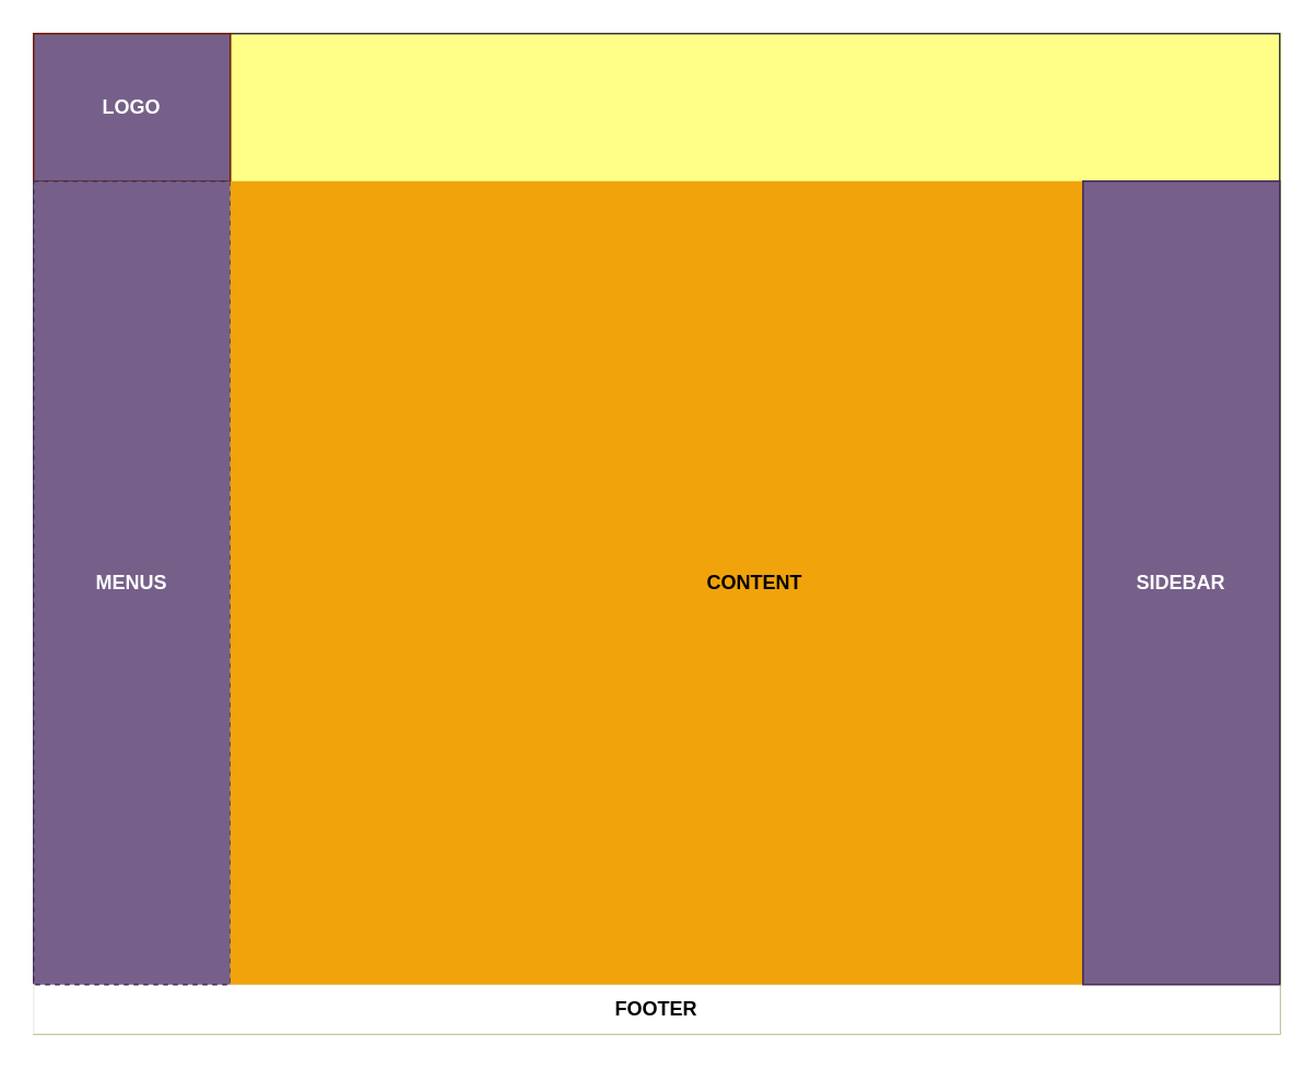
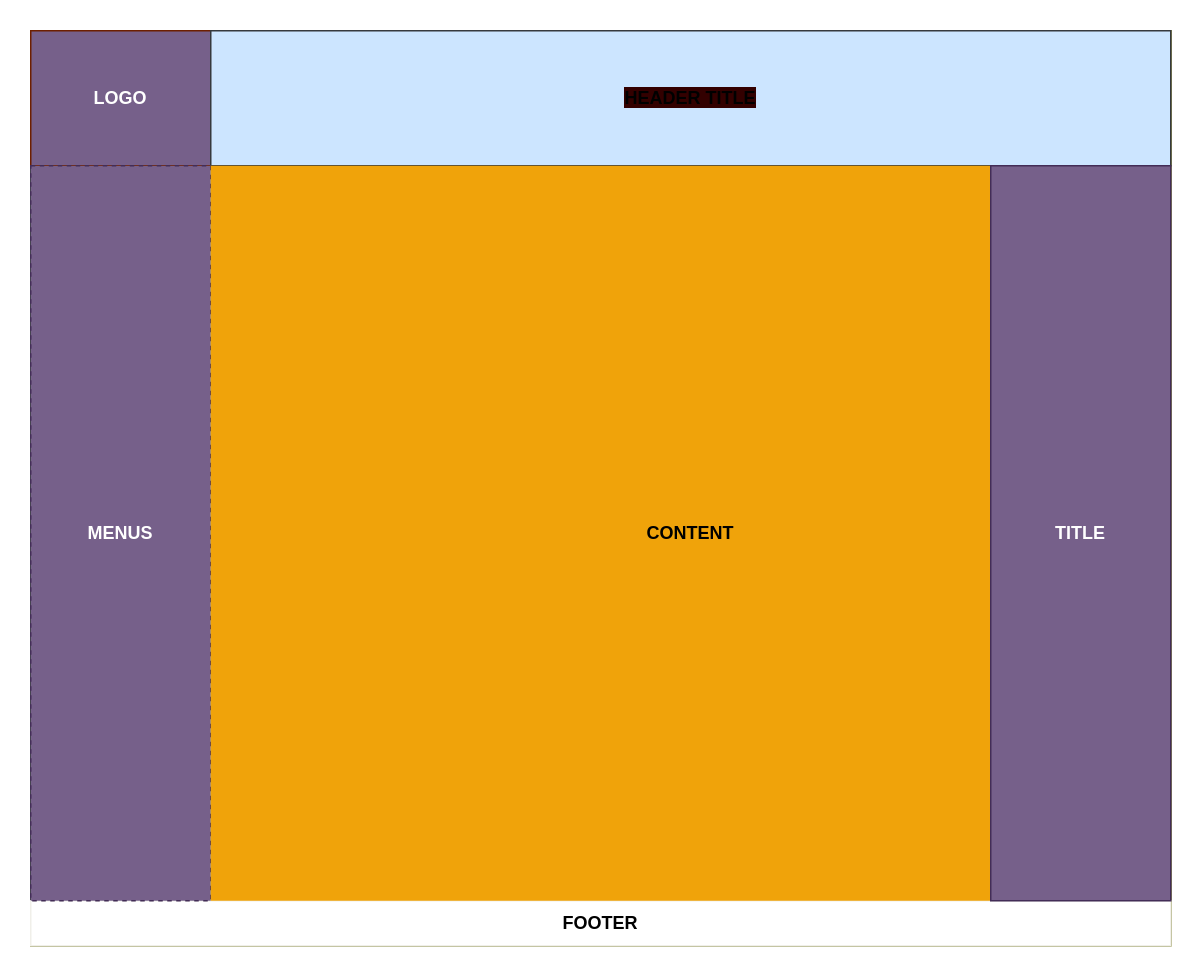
+ <mxCell id="6" value="&lt;b style=&quot;background-color: rgb(51 , 0 , 0)&quot;&gt;HEADER TITLE&lt;/b&gt;" style="whiteSpace=wrap;html=1;fillColor=#cce5ff;strokeColor=#36393d;" parent="2" vertex="1"><mxGeometry x="120" width="640" height="90" as="geometry" /></mxCell>
- <mxCell id="9" value="&lt;b&gt;SIDEBAR&lt;/b&gt;" style="whiteSpace=wrap;html=1;fillColor=#76608a;fontColor=#ffffff;strokeColor=#432D57;" vertex="1" parent="2"><mxGeometry x="640" y="90" width="120" height="490" as="geometry" /></mxCell>
+ <mxCell id="9" value="&lt;b&gt;TITLE&lt;/b&gt;" style="whiteSpace=wrap;html=1;fillColor=#76608a;fontColor=#ffffff;strokeColor=#432D57;" vertex="1" parent="2"><mxGeometry x="640" y="90" width="120" height="490" as="geometry" /></mxCell>
